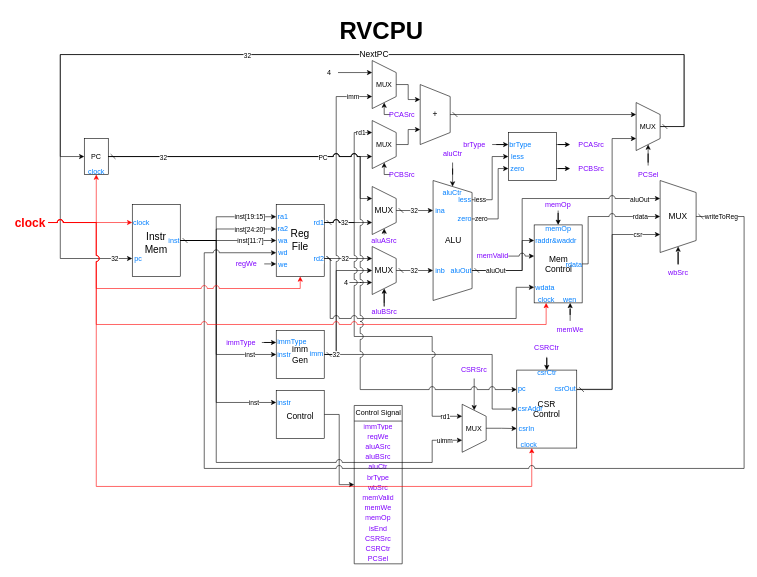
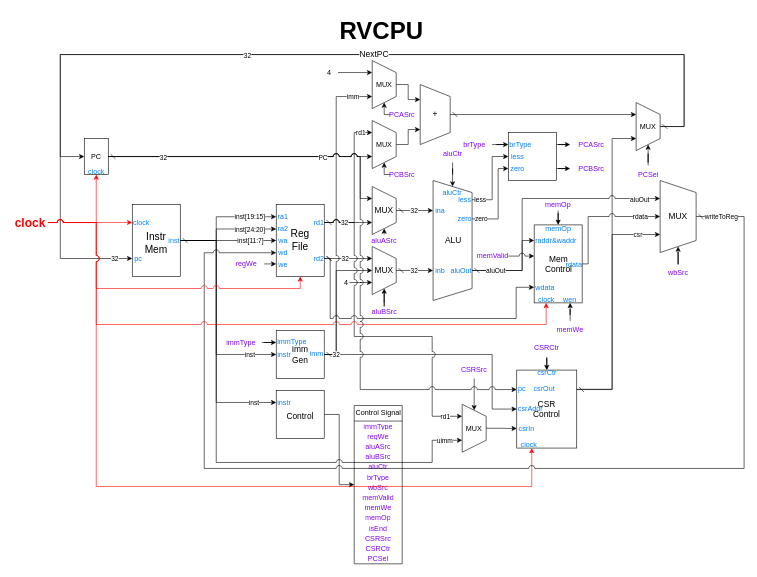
- <mxCell id="183" value="csrOut" style="text;html=1;align=center;verticalAlign=middle;whiteSpace=wrap;rounded=0;fontColor=#007FFF;" parent="174" vertex="1"><mxGeometry x="60.5" y="26" width="39.5" height="12" as="geometry" /></mxCell>
+ <mxCell id="183" value="csrOut" style="text;html=1;align=center;verticalAlign=middle;whiteSpace=wrap;rounded=0;fontColor=#007FFF;" parent="174" vertex="1"><mxGeometry x="25.5" y="26" width="39.5" height="12" as="geometry" /></mxCell>
